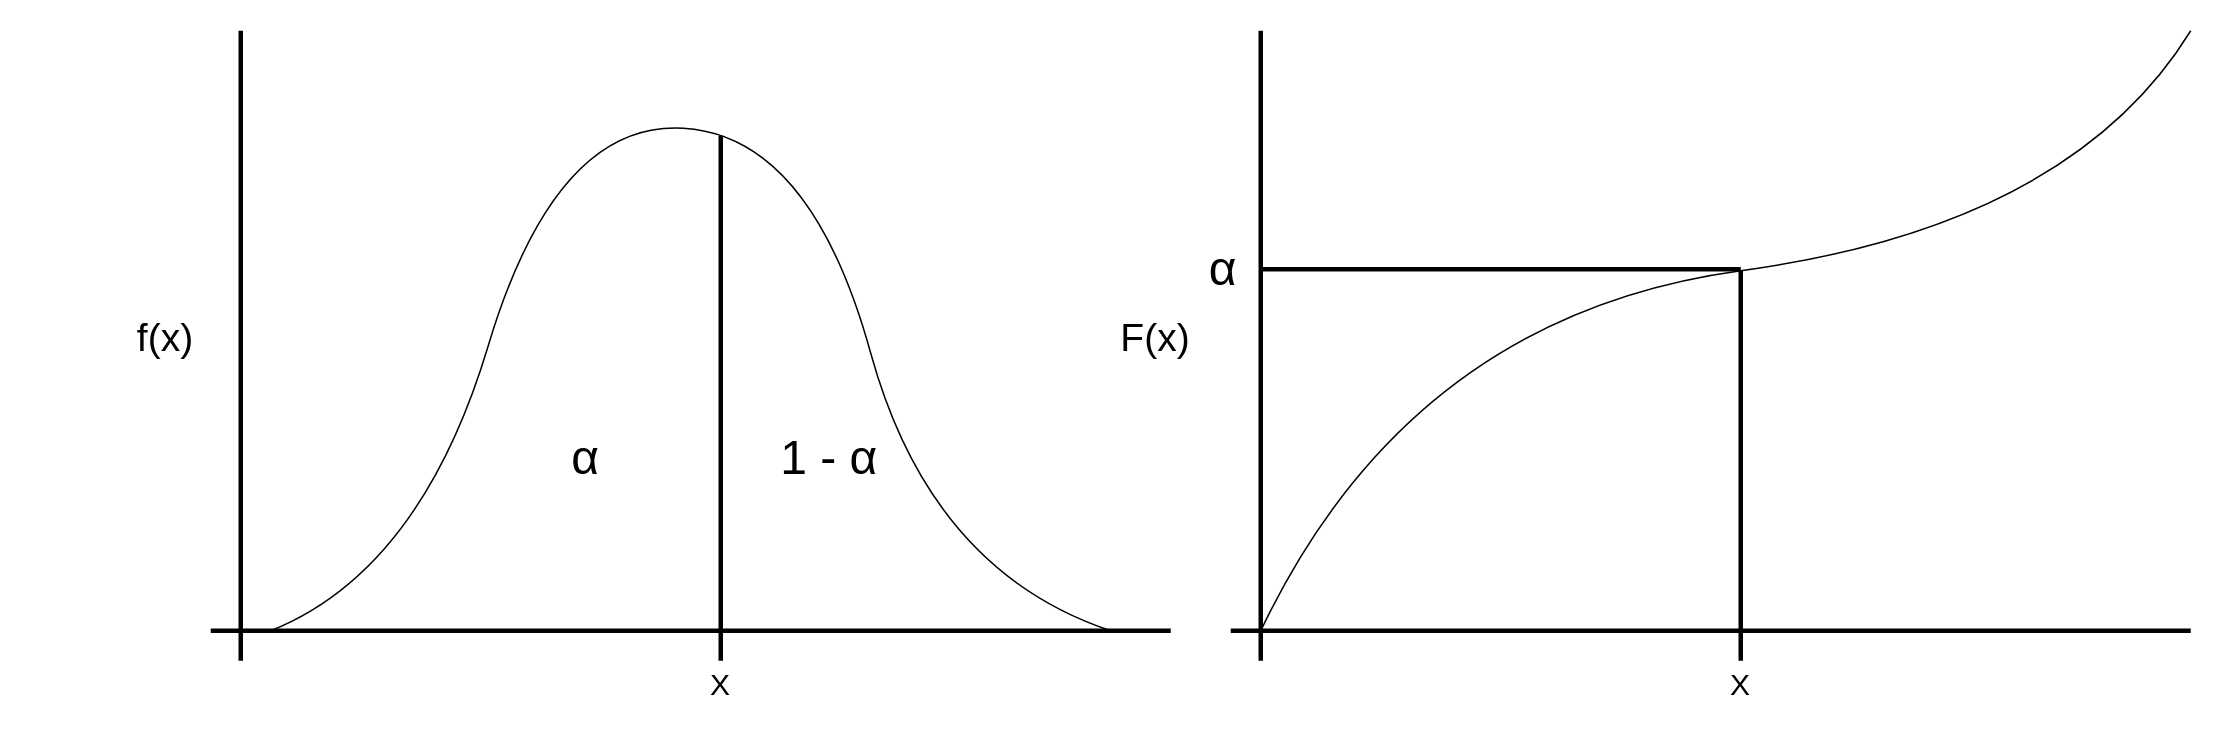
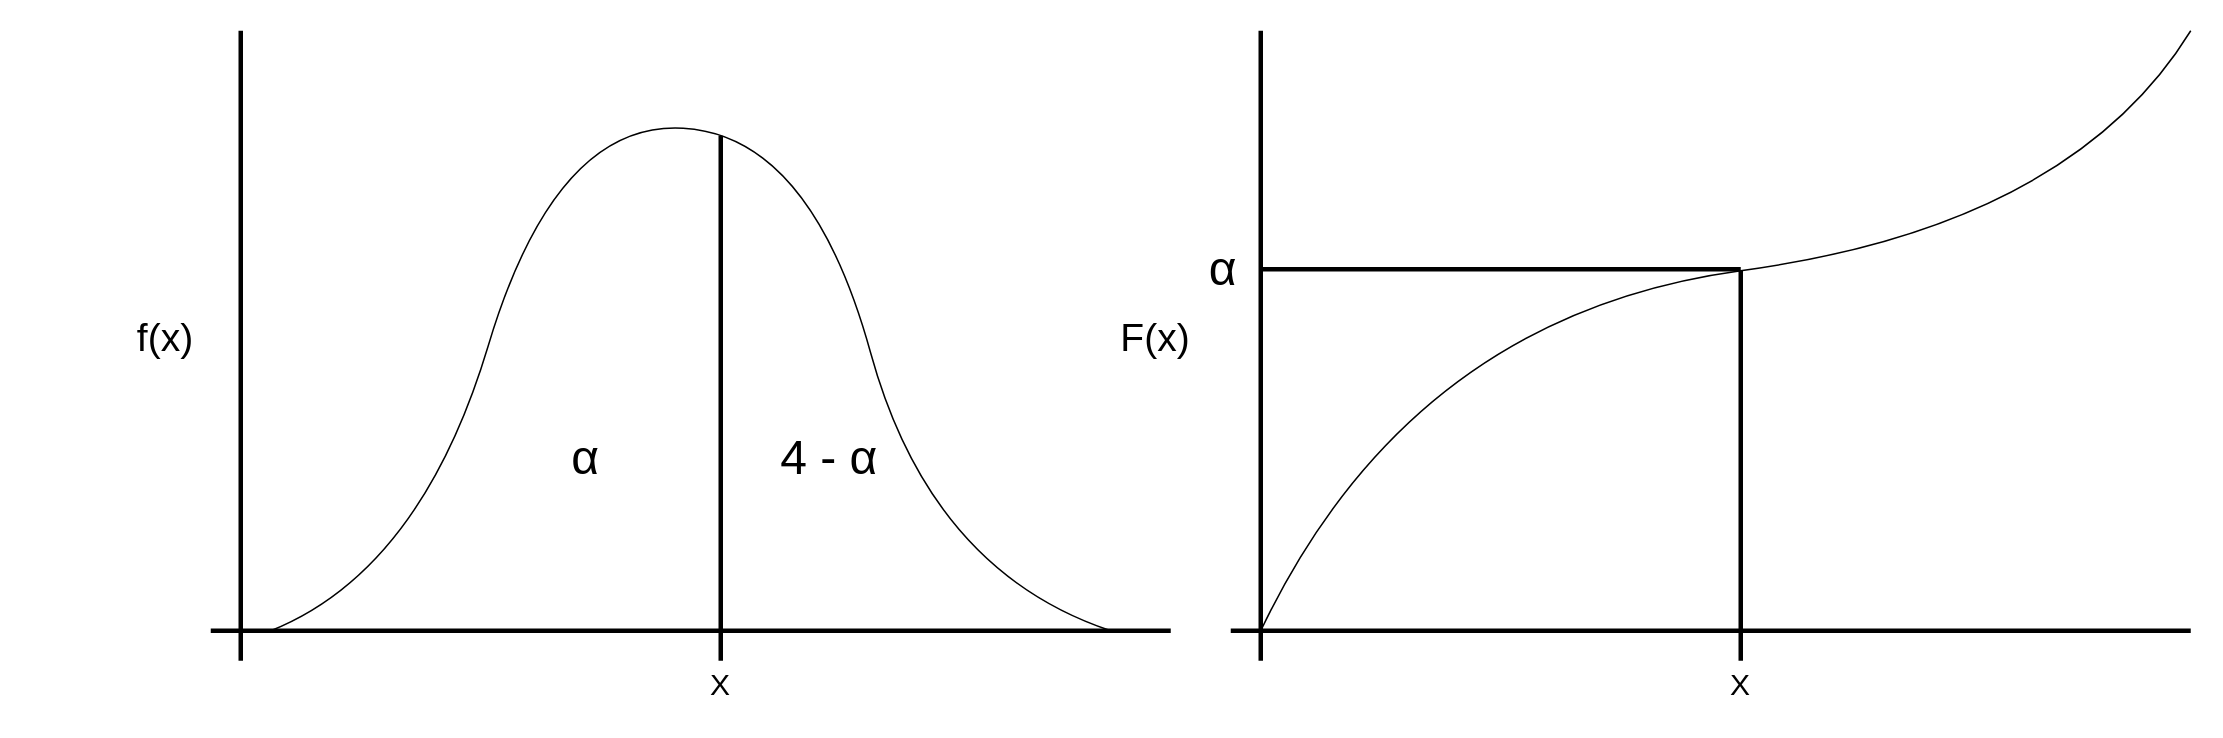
- <mxCell id="9" value="1 -&amp;nbsp;α" style="text;html=1;strokeColor=none;fillColor=none;align=center;verticalAlign=middle;whiteSpace=wrap;rounded=0;fontSize=32;" vertex="1" parent="1"><mxGeometry x="515" y="290" width="75" height="30" as="geometry" /></mxCell>
+ <mxCell id="9" value="4 -&amp;nbsp;α" style="text;html=1;strokeColor=none;fillColor=none;align=center;verticalAlign=middle;whiteSpace=wrap;rounded=0;fontSize=32;" vertex="1" parent="1"><mxGeometry x="515" y="290" width="75" height="30" as="geometry" /></mxCell>
